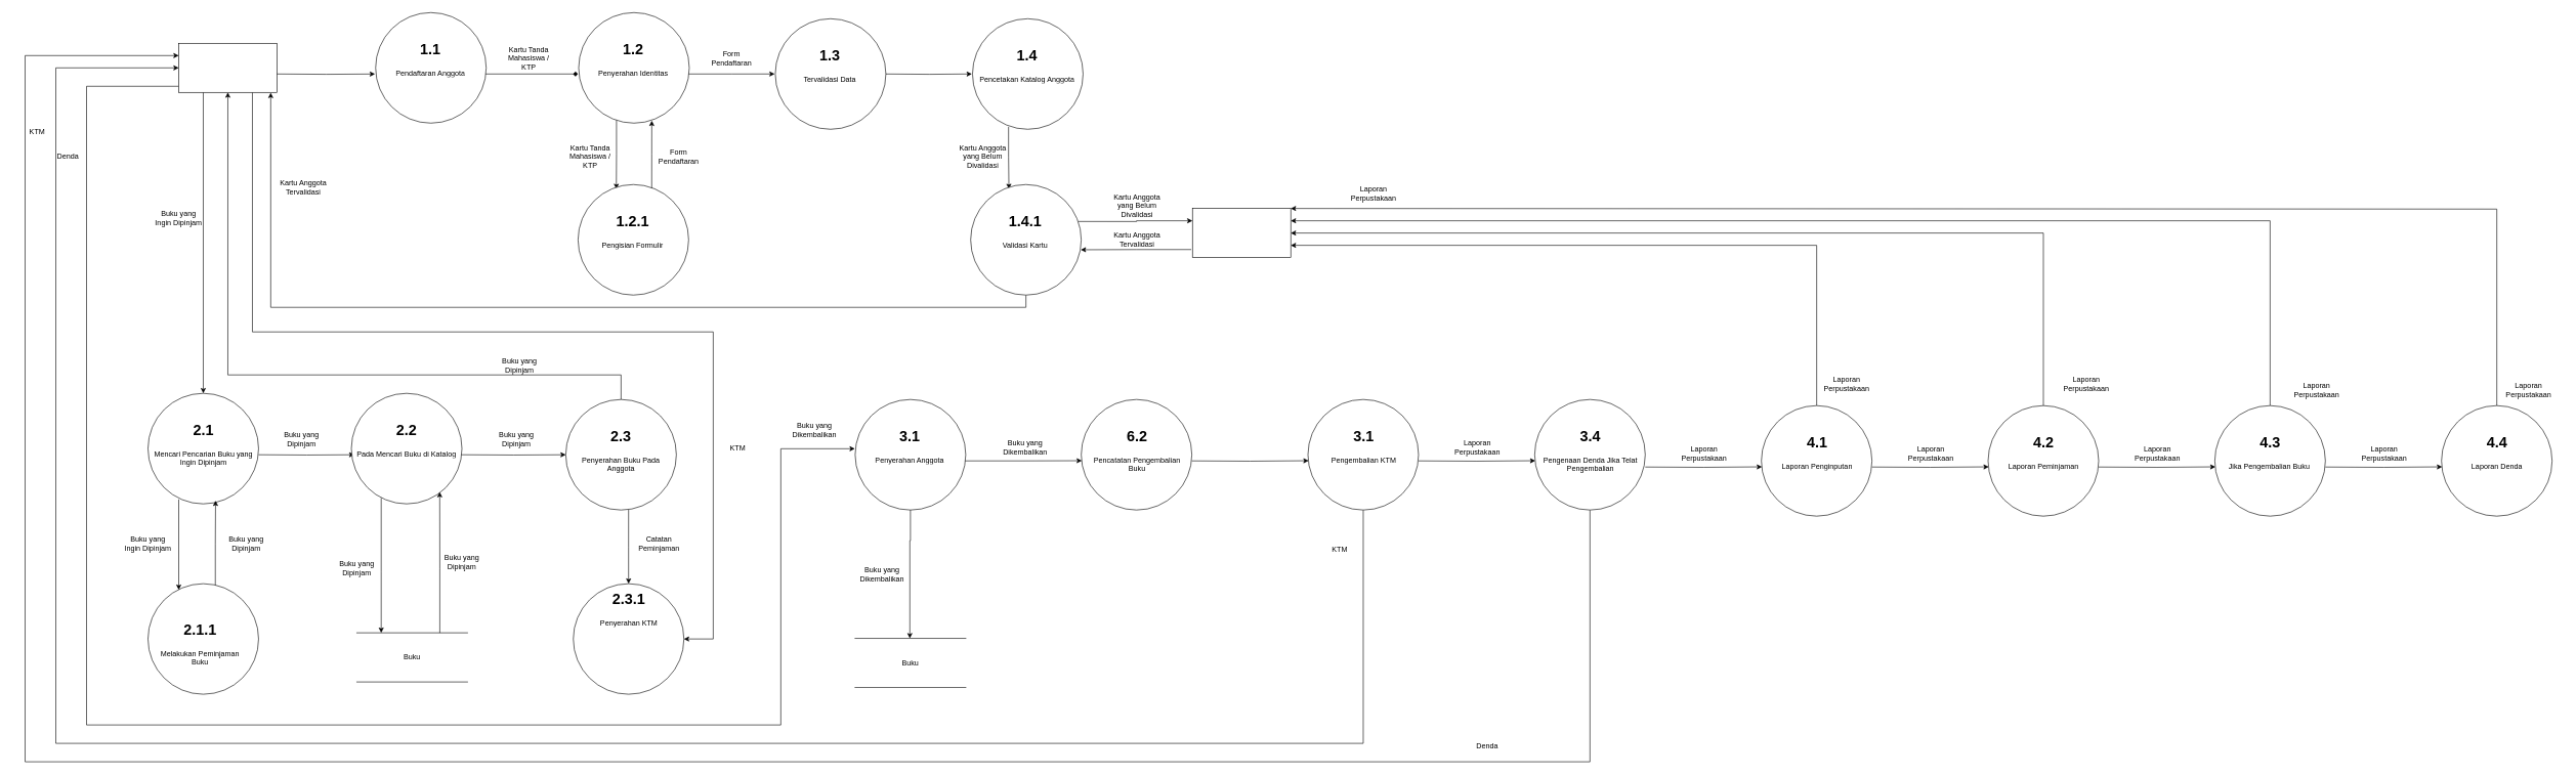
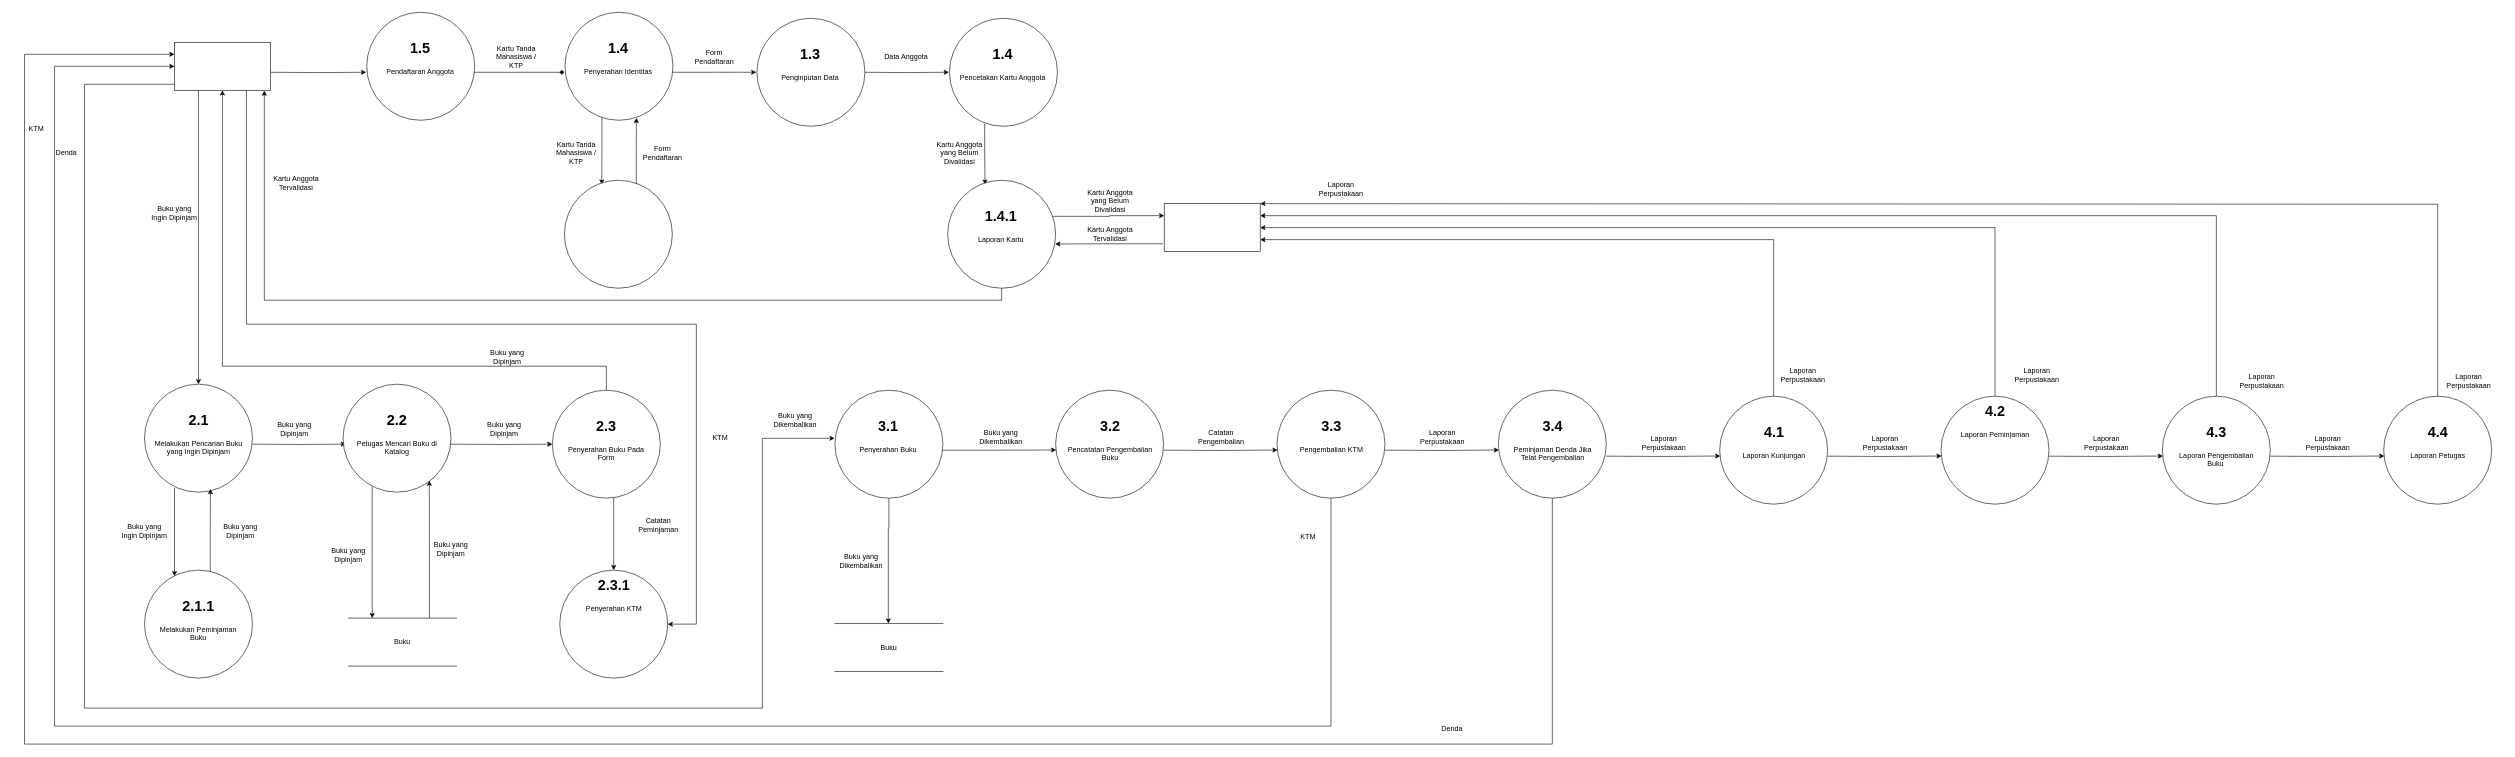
- <mxCell id="8" value="&lt;h1 style=&quot;margin-top: 0px;&quot;&gt;1.1&lt;/h1&gt;&lt;div&gt;Pendaftaran Anggota&lt;/div&gt;" style="text;html=1;whiteSpace=wrap;overflow=hidden;rounded=0;align=center;" parent="1" vertex="1"><mxGeometry x="609.5" y="60" width="180" height="120" as="geometry" /></mxCell>
+ <mxCell id="8" value="&lt;h1 style=&quot;margin-top: 0px;&quot;&gt;1.5&lt;/h1&gt;&lt;div&gt;Pendaftaran Anggota&lt;/div&gt;" style="text;html=1;whiteSpace=wrap;overflow=hidden;rounded=0;align=center;" parent="1" vertex="1"><mxGeometry x="609.5" y="60" width="180" height="120" as="geometry" /></mxCell>
- <mxCell id="13" value="&lt;h1 style=&quot;margin-top: 0px;&quot;&gt;1.2&lt;/h1&gt;&lt;div&gt;Penyerahan Identitas&lt;/div&gt;" style="text;html=1;whiteSpace=wrap;overflow=hidden;rounded=0;align=center;" parent="1" vertex="1"><mxGeometry x="940" y="60" width="180" height="120" as="geometry" /></mxCell>
+ <mxCell id="13" value="&lt;h1 style=&quot;margin-top: 0px;&quot;&gt;1.4&lt;/h1&gt;&lt;div&gt;Penyerahan Identitas&lt;/div&gt;" style="text;html=1;whiteSpace=wrap;overflow=hidden;rounded=0;align=center;" parent="1" vertex="1"><mxGeometry x="940" y="60" width="180" height="120" as="geometry" /></mxCell>
- <mxCell id="21" value="&lt;h1 style=&quot;margin-top: 0px;&quot;&gt;1.3&lt;/h1&gt;&lt;div&gt;Tervalidasi Data&lt;/div&gt;" style="text;html=1;whiteSpace=wrap;overflow=hidden;rounded=0;align=center;" parent="1" vertex="1"><mxGeometry x="1260" y="70" width="180" height="120" as="geometry" /></mxCell>
+ <mxCell id="21" value="&lt;h1 style=&quot;margin-top: 0px;&quot;&gt;1.3&lt;/h1&gt;&lt;div&gt;Penginputan Data&lt;/div&gt;" style="text;html=1;whiteSpace=wrap;overflow=hidden;rounded=0;align=center;" parent="1" vertex="1"><mxGeometry x="1260" y="70" width="180" height="120" as="geometry" /></mxCell>
- <mxCell id="24" value="&lt;h1 style=&quot;margin-top: 0px;&quot;&gt;1.4&lt;/h1&gt;&lt;div&gt;Pencetakan Katalog Anggota&lt;/div&gt;" style="text;html=1;whiteSpace=wrap;overflow=hidden;rounded=0;align=center;" parent="1" vertex="1"><mxGeometry x="1581" y="70" width="180" height="120" as="geometry" /></mxCell>
+ <mxCell id="24" value="&lt;h1 style=&quot;margin-top: 0px;&quot;&gt;1.4&lt;/h1&gt;&lt;div&gt;Pencetakan Kartu Anggota&lt;/div&gt;" style="text;html=1;whiteSpace=wrap;overflow=hidden;rounded=0;align=center;" parent="1" vertex="1"><mxGeometry x="1581" y="70" width="180" height="120" as="geometry" /></mxCell>
+ <mxCell id="26" value="Data Anggota" style="text;html=1;align=center;verticalAlign=middle;whiteSpace=wrap;rounded=0;" parent="1" vertex="1"><mxGeometry x="1470" y="80" width="80" height="30" as="geometry" /></mxCell>
- <mxCell id="30" value="&lt;h1 style=&quot;margin-top: 0px;&quot;&gt;1.4.1&lt;/h1&gt;&lt;div&gt;Validasi Kartu&lt;/div&gt;" style="text;html=1;whiteSpace=wrap;overflow=hidden;rounded=0;align=center;" parent="1" vertex="1"><mxGeometry x="1578" y="340" width="180" height="120" as="geometry" /></mxCell>
+ <mxCell id="30" value="&lt;h1 style=&quot;margin-top: 0px;&quot;&gt;1.4.1&lt;/h1&gt;&lt;div&gt;Laporan Kartu&lt;/div&gt;" style="text;html=1;whiteSpace=wrap;overflow=hidden;rounded=0;align=center;" parent="1" vertex="1"><mxGeometry x="1578" y="340" width="180" height="120" as="geometry" /></mxCell>
- <mxCell id="16" value="&lt;h1 style=&quot;margin-top: 0px;&quot;&gt;1.2.1&lt;/h1&gt;&lt;div&gt;Pengisian Formulir&lt;/div&gt;" style="text;html=1;whiteSpace=wrap;overflow=hidden;rounded=0;align=center;" parent="1" vertex="1"><mxGeometry x="939" y="340" width="180" height="120" as="geometry" /></mxCell>
- <mxCell id="49" value="&lt;h1 style=&quot;margin-top: 0px;&quot;&gt;2.2&lt;/h1&gt;&lt;div&gt;Pada Mencari Buku di Katalog&lt;/div&gt;" style="text;html=1;whiteSpace=wrap;overflow=hidden;rounded=0;align=center;" parent="1" vertex="1"><mxGeometry x="576" y="680" width="170" height="120" as="geometry" /></mxCell>
+ <mxCell id="49" value="&lt;h1 style=&quot;margin-top: 0px;&quot;&gt;2.2&lt;/h1&gt;&lt;div&gt;Petugas Mencari Buku di Katalog&lt;/div&gt;" style="text;html=1;whiteSpace=wrap;overflow=hidden;rounded=0;align=center;" parent="1" vertex="1"><mxGeometry x="576" y="680" width="170" height="120" as="geometry" /></mxCell>
- <mxCell id="39" value="&lt;h1 style=&quot;margin-top: 0px;&quot;&gt;2.1&lt;/h1&gt;&lt;div&gt;Mencari Pencarian Buku yang Ingin Dipinjam&lt;/div&gt;" style="text;html=1;whiteSpace=wrap;overflow=hidden;rounded=0;align=center;" parent="1" vertex="1"><mxGeometry x="244.5" y="680" width="171" height="120" as="geometry" /></mxCell>
+ <mxCell id="39" value="&lt;h1 style=&quot;margin-top: 0px;&quot;&gt;2.1&lt;/h1&gt;&lt;div&gt;Melakukan Pencarian Buku yang Ingin Dipinjam&lt;/div&gt;" style="text;html=1;whiteSpace=wrap;overflow=hidden;rounded=0;align=center;" parent="1" vertex="1"><mxGeometry x="244.5" y="680" width="171" height="120" as="geometry" /></mxCell>
- <mxCell id="70" value="&lt;h1 style=&quot;margin-top: 0px;&quot;&gt;3.1&lt;/h1&gt;&lt;div&gt;Penyerahan Anggota&lt;/div&gt;" style="text;html=1;whiteSpace=wrap;overflow=hidden;rounded=0;align=center;" parent="1" vertex="1"><mxGeometry x="1390" y="690" width="180" height="120" as="geometry" /></mxCell>
+ <mxCell id="70" value="&lt;h1 style=&quot;margin-top: 0px;&quot;&gt;3.1&lt;/h1&gt;&lt;div&gt;Penyerahan Buku&lt;/div&gt;" style="text;html=1;whiteSpace=wrap;overflow=hidden;rounded=0;align=center;" parent="1" vertex="1"><mxGeometry x="1390" y="690" width="180" height="120" as="geometry" /></mxCell>
- <mxCell id="77" value="&lt;h1 style=&quot;margin-top: 0px;&quot;&gt;3.1&lt;/h1&gt;&lt;div&gt;Pengembalian KTM&lt;/div&gt;" style="text;html=1;whiteSpace=wrap;overflow=hidden;rounded=0;align=center;" parent="1" vertex="1"><mxGeometry x="2140" y="690" width="158" height="120" as="geometry" /></mxCell>
+ <mxCell id="77" value="&lt;h1 style=&quot;margin-top: 0px;&quot;&gt;3.3&lt;/h1&gt;&lt;div&gt;Pengembalian KTM&lt;/div&gt;" style="text;html=1;whiteSpace=wrap;overflow=hidden;rounded=0;align=center;" parent="1" vertex="1"><mxGeometry x="2140" y="690" width="158" height="120" as="geometry" /></mxCell>
- <mxCell id="53" value="&lt;h1 style=&quot;margin-top: 0px;&quot;&gt;2.3&lt;/h1&gt;&lt;div&gt;Penyerahan Buku Pada Anggota&lt;/div&gt;" style="text;html=1;whiteSpace=wrap;overflow=hidden;rounded=0;align=center;" parent="1" vertex="1"><mxGeometry x="932.25" y="690" width="155.5" height="120" as="geometry" /></mxCell>
+ <mxCell id="53" value="&lt;h1 style=&quot;margin-top: 0px;&quot;&gt;2.3&lt;/h1&gt;&lt;div&gt;Penyerahan Buku Pada Form&lt;/div&gt;" style="text;html=1;whiteSpace=wrap;overflow=hidden;rounded=0;align=center;" parent="1" vertex="1"><mxGeometry x="932.25" y="690" width="155.5" height="120" as="geometry" /></mxCell>
- <mxCell id="73" value="&lt;h1 style=&quot;margin-top: 0px;&quot;&gt;6.2&lt;/h1&gt;&lt;div&gt;Pencatatan Pengembalian Buku&lt;/div&gt;" style="text;html=1;whiteSpace=wrap;overflow=hidden;rounded=0;align=center;" parent="1" vertex="1"><mxGeometry x="1771" y="690" width="158" height="120" as="geometry" /></mxCell>
+ <mxCell id="73" value="&lt;h1 style=&quot;margin-top: 0px;&quot;&gt;3.2&lt;/h1&gt;&lt;div&gt;Pencatatan Pengembalian Buku&lt;/div&gt;" style="text;html=1;whiteSpace=wrap;overflow=hidden;rounded=0;align=center;" parent="1" vertex="1"><mxGeometry x="1771" y="690" width="158" height="120" as="geometry" /></mxCell>
- <mxCell id="89" value="&lt;h1 style=&quot;margin-top: 0px;&quot;&gt;3.4&lt;/h1&gt;&lt;div&gt;Pengenaan Denda Jika Telat Pengembalian&lt;/div&gt;" style="text;html=1;whiteSpace=wrap;overflow=hidden;rounded=0;align=center;" parent="1" vertex="1"><mxGeometry x="2509" y="690" width="158" height="120" as="geometry" /></mxCell>
+ <mxCell id="89" value="&lt;h1 style=&quot;margin-top: 0px;&quot;&gt;3.4&lt;/h1&gt;&lt;div&gt;Peminjaman Denda Jika Telat Pengembalian&lt;/div&gt;" style="text;html=1;whiteSpace=wrap;overflow=hidden;rounded=0;align=center;" parent="1" vertex="1"><mxGeometry x="2509" y="690" width="158" height="120" as="geometry" /></mxCell>
- <mxCell id="95" value="&lt;h1 style=&quot;margin-top: 0px;&quot;&gt;4.1&lt;/h1&gt;&lt;div&gt;Laporan Penginputan&lt;/div&gt;" style="text;html=1;whiteSpace=wrap;overflow=hidden;rounded=0;align=center;" parent="1" vertex="1"><mxGeometry x="2878" y="700" width="158" height="120" as="geometry" /></mxCell>
+ <mxCell id="95" value="&lt;h1 style=&quot;margin-top: 0px;&quot;&gt;4.1&lt;/h1&gt;&lt;div&gt;Laporan Kunjungan&lt;/div&gt;" style="text;html=1;whiteSpace=wrap;overflow=hidden;rounded=0;align=center;" parent="1" vertex="1"><mxGeometry x="2878" y="700" width="158" height="120" as="geometry" /></mxCell>
- <mxCell id="106" value="&lt;h1 style=&quot;margin-top: 0px;&quot;&gt;4.3&lt;/h1&gt;&lt;div&gt;Jika Pengembalian Buku&amp;nbsp;&lt;/div&gt;" style="text;html=1;whiteSpace=wrap;overflow=hidden;rounded=0;align=center;" parent="1" vertex="1"><mxGeometry x="3617.5" y="700" width="153" height="120" as="geometry" /></mxCell>
+ <mxCell id="106" value="&lt;h1 style=&quot;margin-top: 0px;&quot;&gt;4.3&lt;/h1&gt;&lt;div&gt;Laporan Pengembalian Buku&amp;nbsp;&lt;/div&gt;" style="text;html=1;whiteSpace=wrap;overflow=hidden;rounded=0;align=center;" parent="1" vertex="1"><mxGeometry x="3617.5" y="700" width="153" height="120" as="geometry" /></mxCell>
- <mxCell id="111" value="&lt;h1 style=&quot;margin-top: 0px;&quot;&gt;4.4&lt;/h1&gt;&lt;div&gt;Laporan Denda&lt;/div&gt;" style="text;html=1;whiteSpace=wrap;overflow=hidden;rounded=0;align=center;" parent="1" vertex="1"><mxGeometry x="3986.5" y="700" width="153" height="120" as="geometry" /></mxCell>
+ <mxCell id="111" value="&lt;h1 style=&quot;margin-top: 0px;&quot;&gt;4.4&lt;/h1&gt;&lt;div&gt;Laporan Petugas&lt;/div&gt;" style="text;html=1;whiteSpace=wrap;overflow=hidden;rounded=0;align=center;" parent="1" vertex="1"><mxGeometry x="3986.5" y="700" width="153" height="120" as="geometry" /></mxCell>
+ <mxCell id="79" value="Catatan Pengembalian" style="text;html=1;align=center;verticalAlign=middle;whiteSpace=wrap;rounded=0;" parent="1" vertex="1"><mxGeometry x="1980" y="714" width="110" height="30" as="geometry" /></mxCell>
- <mxCell id="101" value="&lt;h1 style=&quot;margin-top: 0px;&quot;&gt;4.2&lt;/h1&gt;&lt;div&gt;Laporan Peminjaman&lt;/div&gt;" style="text;html=1;whiteSpace=wrap;overflow=hidden;rounded=0;align=center;" parent="1" vertex="1"><mxGeometry x="3248.5" y="700" width="153" height="120" as="geometry" /></mxCell>
+ <mxCell id="101" value="&lt;h1 style=&quot;margin-top: 0px;&quot;&gt;4.2&lt;/h1&gt;&lt;div&gt;Laporan Peminjaman&lt;/div&gt;" style="text;html=1;whiteSpace=wrap;overflow=hidden;rounded=0;align=center;" parent="1" vertex="1"><mxGeometry x="3248.5" y="665" width="153" height="120" as="geometry" /></mxCell>
- <mxCell id="66" value="Catatan Peminjaman" style="text;html=1;align=center;verticalAlign=middle;whiteSpace=wrap;rounded=0;" parent="1" vertex="1"><mxGeometry x="1032.25" y="870" width="80" height="30" as="geometry" /></mxCell>
+ <mxCell id="66" value="Catatan Peminjaman" style="text;html=1;align=center;verticalAlign=middle;whiteSpace=wrap;rounded=0;" parent="1" vertex="1"><mxGeometry x="1057.25" y="860" width="80" height="30" as="geometry" /></mxCell>
- <mxCell id="42" value="&lt;h1 style=&quot;margin-top: 0px;&quot;&gt;2.1.1&lt;/h1&gt;&lt;div&gt;Melakukan Peminjaman Buku&lt;/div&gt;" style="text;html=1;whiteSpace=wrap;overflow=hidden;rounded=0;align=center;" parent="1" vertex="1"><mxGeometry x="247.25" y="1005" width="155.5" height="120" as="geometry" /></mxCell>
+ <mxCell id="42" value="&lt;h1 style=&quot;margin-top: 0px;&quot;&gt;2.1.1&lt;/h1&gt;&lt;div&gt;Melakukan Peminjaman Buku&lt;/div&gt;" style="text;html=1;whiteSpace=wrap;overflow=hidden;rounded=0;align=center;" parent="1" vertex="1"><mxGeometry x="252.25" y="990" width="155.5" height="120" as="geometry" /></mxCell>
